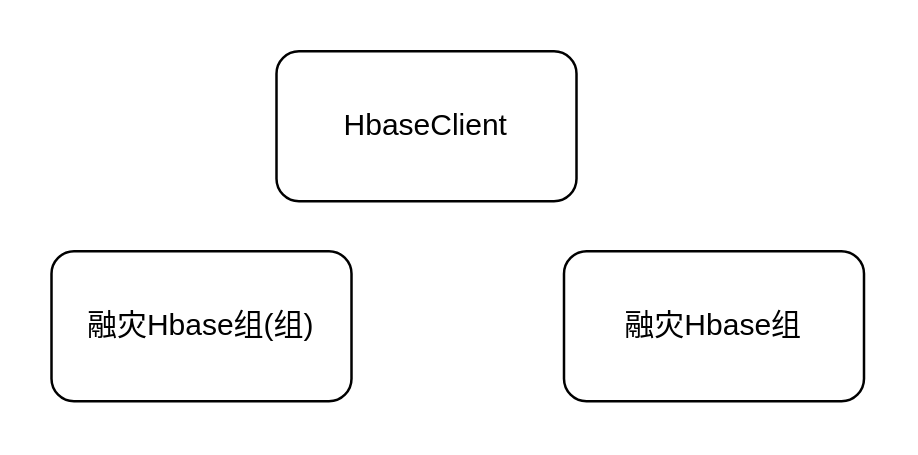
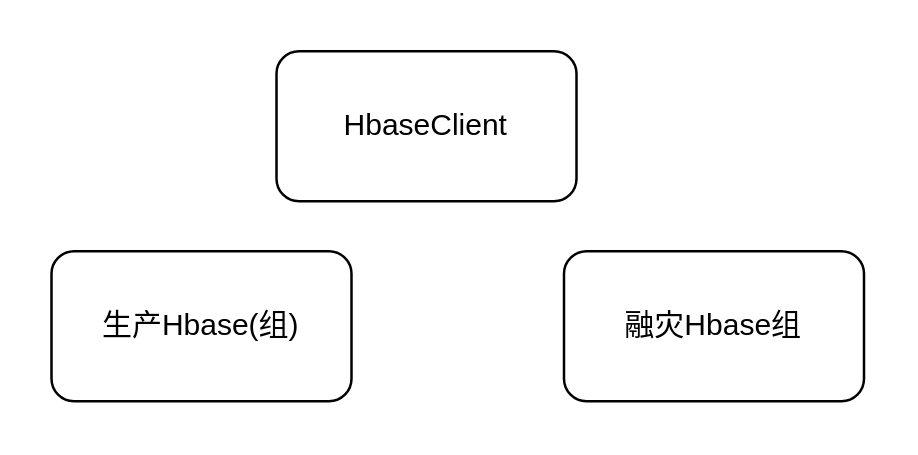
- <mxCell id="2" value="融灾Hbase组(组)" style="rounded=1;whiteSpace=wrap;html=1;" vertex="1" parent="1"><mxGeometry x="20" y="100" width="120" height="60" as="geometry" /></mxCell>
+ <mxCell id="2" value="生产Hbase(组)" style="rounded=1;whiteSpace=wrap;html=1;" vertex="1" parent="1"><mxGeometry x="20" y="100" width="120" height="60" as="geometry" /></mxCell>
